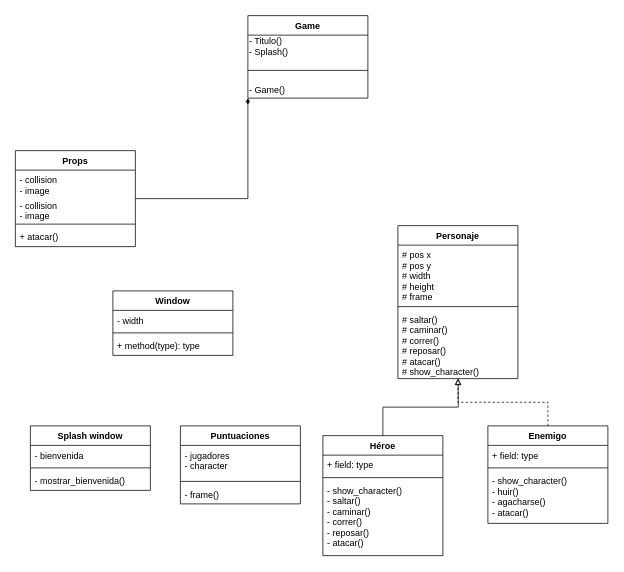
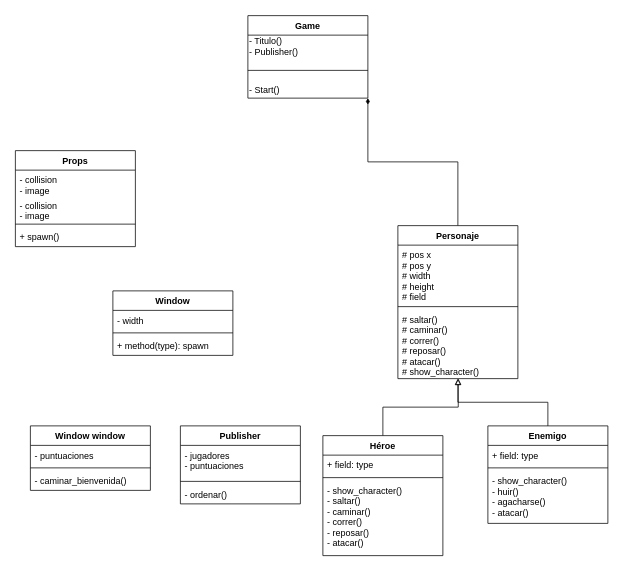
- <mxCell id="36" value="- Titulo()&lt;br&gt;&lt;div&gt;&lt;span&gt;- Splash()&lt;/span&gt;&lt;/div&gt;" style="text;html=1;align=left;verticalAlign=middle;resizable=0;points=[];autosize=1;strokeColor=none;fillColor=none;" vertex="1" parent="35"><mxGeometry y="26" width="160" height="30" as="geometry" /></mxCell>
+ <mxCell id="36" value="- Titulo()&lt;br&gt;&lt;div&gt;&lt;span&gt;- Publisher()&lt;/span&gt;&lt;/div&gt;" style="text;html=1;align=left;verticalAlign=middle;resizable=0;points=[];autosize=1;strokeColor=none;fillColor=none;" vertex="1" parent="35"><mxGeometry y="26" width="160" height="30" as="geometry" /></mxCell>
- <mxCell id="38" value="- Game()" style="text;html=1;align=left;verticalAlign=middle;resizable=0;points=[];autosize=1;strokeColor=none;fillColor=none;" vertex="1" parent="35"><mxGeometry y="90" width="160" height="20" as="geometry" /></mxCell>
+ <mxCell id="38" value="- Start()" style="text;html=1;align=left;verticalAlign=middle;resizable=0;points=[];autosize=1;strokeColor=none;fillColor=none;" vertex="1" parent="35"><mxGeometry y="90" width="160" height="20" as="geometry" /></mxCell>
+ <mxCell id="2" style="edgeStyle=orthogonalEdgeStyle;rounded=0;orthogonalLoop=1;jettySize=auto;html=1;exitX=0.5;exitY=0;exitDx=0;exitDy=0;entryX=1;entryY=1;entryDx=0;entryDy=0;endArrow=diamondThin;endFill=1;" edge="1" parent="1" source="3" target="35"><mxGeometry relative="1" as="geometry"><mxPoint x="490" y="67" as="targetPoint" /></mxGeometry></mxCell>
- <mxCell id="17" style="edgeStyle=orthogonalEdgeStyle;rounded=0;orthogonalLoop=1;jettySize=auto;html=1;endArrow=diamondThin;endFill=1;entryX=0;entryY=1;entryDx=0;entryDy=0;" edge="1" parent="1" source="18" target="35"><mxGeometry relative="1" as="geometry"><mxPoint x="330" y="67" as="targetPoint" /></mxGeometry></mxCell>
- <mxCell id="22" value="+ atacar()" style="text;strokeColor=none;fillColor=none;align=left;verticalAlign=top;spacingLeft=4;spacingRight=4;overflow=hidden;rotatable=0;points=[[0,0.5],[1,0.5]];portConstraint=eastwest;" parent="18" vertex="1"><mxGeometry y="102" width="160" height="26" as="geometry" /></mxCell>
+ <mxCell id="22" value="+ spawn()" style="text;strokeColor=none;fillColor=none;align=left;verticalAlign=top;spacingLeft=4;spacingRight=4;overflow=hidden;rotatable=0;points=[[0,0.5],[1,0.5]];portConstraint=eastwest;" parent="18" vertex="1"><mxGeometry y="102" width="160" height="26" as="geometry" /></mxCell>
- <mxCell id="4" value="# pos x&#10;# pos y&#10;# width&#10;# height&#10;# frame" style="text;strokeColor=none;fillColor=none;align=left;verticalAlign=top;spacingLeft=4;spacingRight=4;overflow=hidden;rotatable=0;points=[[0,0.5],[1,0.5]];portConstraint=eastwest;" parent="3" vertex="1"><mxGeometry y="26" width="160" height="78" as="geometry" /></mxCell>
+ <mxCell id="4" value="# pos x&#10;# pos y&#10;# width&#10;# height&#10;# field" style="text;strokeColor=none;fillColor=none;align=left;verticalAlign=top;spacingLeft=4;spacingRight=4;overflow=hidden;rotatable=0;points=[[0,0.5],[1,0.5]];portConstraint=eastwest;" parent="3" vertex="1"><mxGeometry y="26" width="160" height="78" as="geometry" /></mxCell>
- <mxCell id="26" value="+ method(type): type" style="text;strokeColor=none;fillColor=none;align=left;verticalAlign=top;spacingLeft=4;spacingRight=4;overflow=hidden;rotatable=0;points=[[0,0.5],[1,0.5]];portConstraint=eastwest;" parent="23" vertex="1"><mxGeometry y="60" width="160" height="26" as="geometry" /></mxCell>
+ <mxCell id="26" value="+ method(type): spawn" style="text;strokeColor=none;fillColor=none;align=left;verticalAlign=top;spacingLeft=4;spacingRight=4;overflow=hidden;rotatable=0;points=[[0,0.5],[1,0.5]];portConstraint=eastwest;" parent="23" vertex="1"><mxGeometry y="60" width="160" height="26" as="geometry" /></mxCell>
- <mxCell id="12" style="edgeStyle=orthogonalEdgeStyle;rounded=0;orthogonalLoop=1;jettySize=auto;html=1;endArrow=block;endFill=0;dashed=1;" parent="1" source="13" target="3" edge="1"><mxGeometry relative="1" as="geometry" /></mxCell>
+ <mxCell id="12" style="edgeStyle=orthogonalEdgeStyle;rounded=0;orthogonalLoop=1;jettySize=auto;html=1;endArrow=block;endFill=0;" parent="1" source="13" target="3" edge="1"><mxGeometry relative="1" as="geometry" /></mxCell>
- <mxCell id="27" value="Splash window" style="swimlane;fontStyle=1;align=center;verticalAlign=top;childLayout=stackLayout;horizontal=1;startSize=26;horizontalStack=0;resizeParent=1;resizeParentMax=0;resizeLast=0;collapsible=1;marginBottom=0;" parent="1" vertex="1"><mxGeometry x="40" y="567" width="160" height="86" as="geometry" /></mxCell>
+ <mxCell id="27" value="Window window" style="swimlane;fontStyle=1;align=center;verticalAlign=top;childLayout=stackLayout;horizontal=1;startSize=26;horizontalStack=0;resizeParent=1;resizeParentMax=0;resizeLast=0;collapsible=1;marginBottom=0;" parent="1" vertex="1"><mxGeometry x="40" y="567" width="160" height="86" as="geometry" /></mxCell>
- <mxCell id="31" value="Puntuaciones" style="swimlane;fontStyle=1;align=center;verticalAlign=top;childLayout=stackLayout;horizontal=1;startSize=26;horizontalStack=0;resizeParent=1;resizeParentMax=0;resizeLast=0;collapsible=1;marginBottom=0;" parent="1" vertex="1"><mxGeometry x="240" y="567" width="160" height="104" as="geometry" /></mxCell>
+ <mxCell id="31" value="Publisher" style="swimlane;fontStyle=1;align=center;verticalAlign=top;childLayout=stackLayout;horizontal=1;startSize=26;horizontalStack=0;resizeParent=1;resizeParentMax=0;resizeLast=0;collapsible=1;marginBottom=0;" parent="1" vertex="1"><mxGeometry x="240" y="567" width="160" height="104" as="geometry" /></mxCell>
- <mxCell id="28" value="- bienvenida" style="text;strokeColor=none;fillColor=none;align=left;verticalAlign=top;spacingLeft=4;spacingRight=4;overflow=hidden;rotatable=0;points=[[0,0.5],[1,0.5]];portConstraint=eastwest;" parent="27" vertex="1"><mxGeometry y="26" width="160" height="26" as="geometry" /></mxCell>
+ <mxCell id="28" value="- puntuaciones" style="text;strokeColor=none;fillColor=none;align=left;verticalAlign=top;spacingLeft=4;spacingRight=4;overflow=hidden;rotatable=0;points=[[0,0.5],[1,0.5]];portConstraint=eastwest;" parent="27" vertex="1"><mxGeometry y="26" width="160" height="26" as="geometry" /></mxCell>
- <mxCell id="32" value="- jugadores&#10;- character" style="text;strokeColor=none;fillColor=none;align=left;verticalAlign=top;spacingLeft=4;spacingRight=4;overflow=hidden;rotatable=0;points=[[0,0.5],[1,0.5]];portConstraint=eastwest;" parent="31" vertex="1"><mxGeometry y="26" width="160" height="44" as="geometry" /></mxCell>
+ <mxCell id="32" value="- jugadores&#10;- puntuaciones" style="text;strokeColor=none;fillColor=none;align=left;verticalAlign=top;spacingLeft=4;spacingRight=4;overflow=hidden;rotatable=0;points=[[0,0.5],[1,0.5]];portConstraint=eastwest;" parent="31" vertex="1"><mxGeometry y="26" width="160" height="44" as="geometry" /></mxCell>
- <mxCell id="30" value="- mostrar_bienvenida()" style="text;strokeColor=none;fillColor=none;align=left;verticalAlign=top;spacingLeft=4;spacingRight=4;overflow=hidden;rotatable=0;points=[[0,0.5],[1,0.5]];portConstraint=eastwest;" parent="27" vertex="1"><mxGeometry y="60" width="160" height="26" as="geometry" /></mxCell>
+ <mxCell id="30" value="- caminar_bienvenida()" style="text;strokeColor=none;fillColor=none;align=left;verticalAlign=top;spacingLeft=4;spacingRight=4;overflow=hidden;rotatable=0;points=[[0,0.5],[1,0.5]];portConstraint=eastwest;" parent="27" vertex="1"><mxGeometry y="60" width="160" height="26" as="geometry" /></mxCell>
- <mxCell id="34" value="- frame()" style="text;strokeColor=none;fillColor=none;align=left;verticalAlign=top;spacingLeft=4;spacingRight=4;overflow=hidden;rotatable=0;points=[[0,0.5],[1,0.5]];portConstraint=eastwest;" parent="31" vertex="1"><mxGeometry y="78" width="160" height="26" as="geometry" /></mxCell>
+ <mxCell id="34" value="- ordenar()" style="text;strokeColor=none;fillColor=none;align=left;verticalAlign=top;spacingLeft=4;spacingRight=4;overflow=hidden;rotatable=0;points=[[0,0.5],[1,0.5]];portConstraint=eastwest;" parent="31" vertex="1"><mxGeometry y="78" width="160" height="26" as="geometry" /></mxCell>
